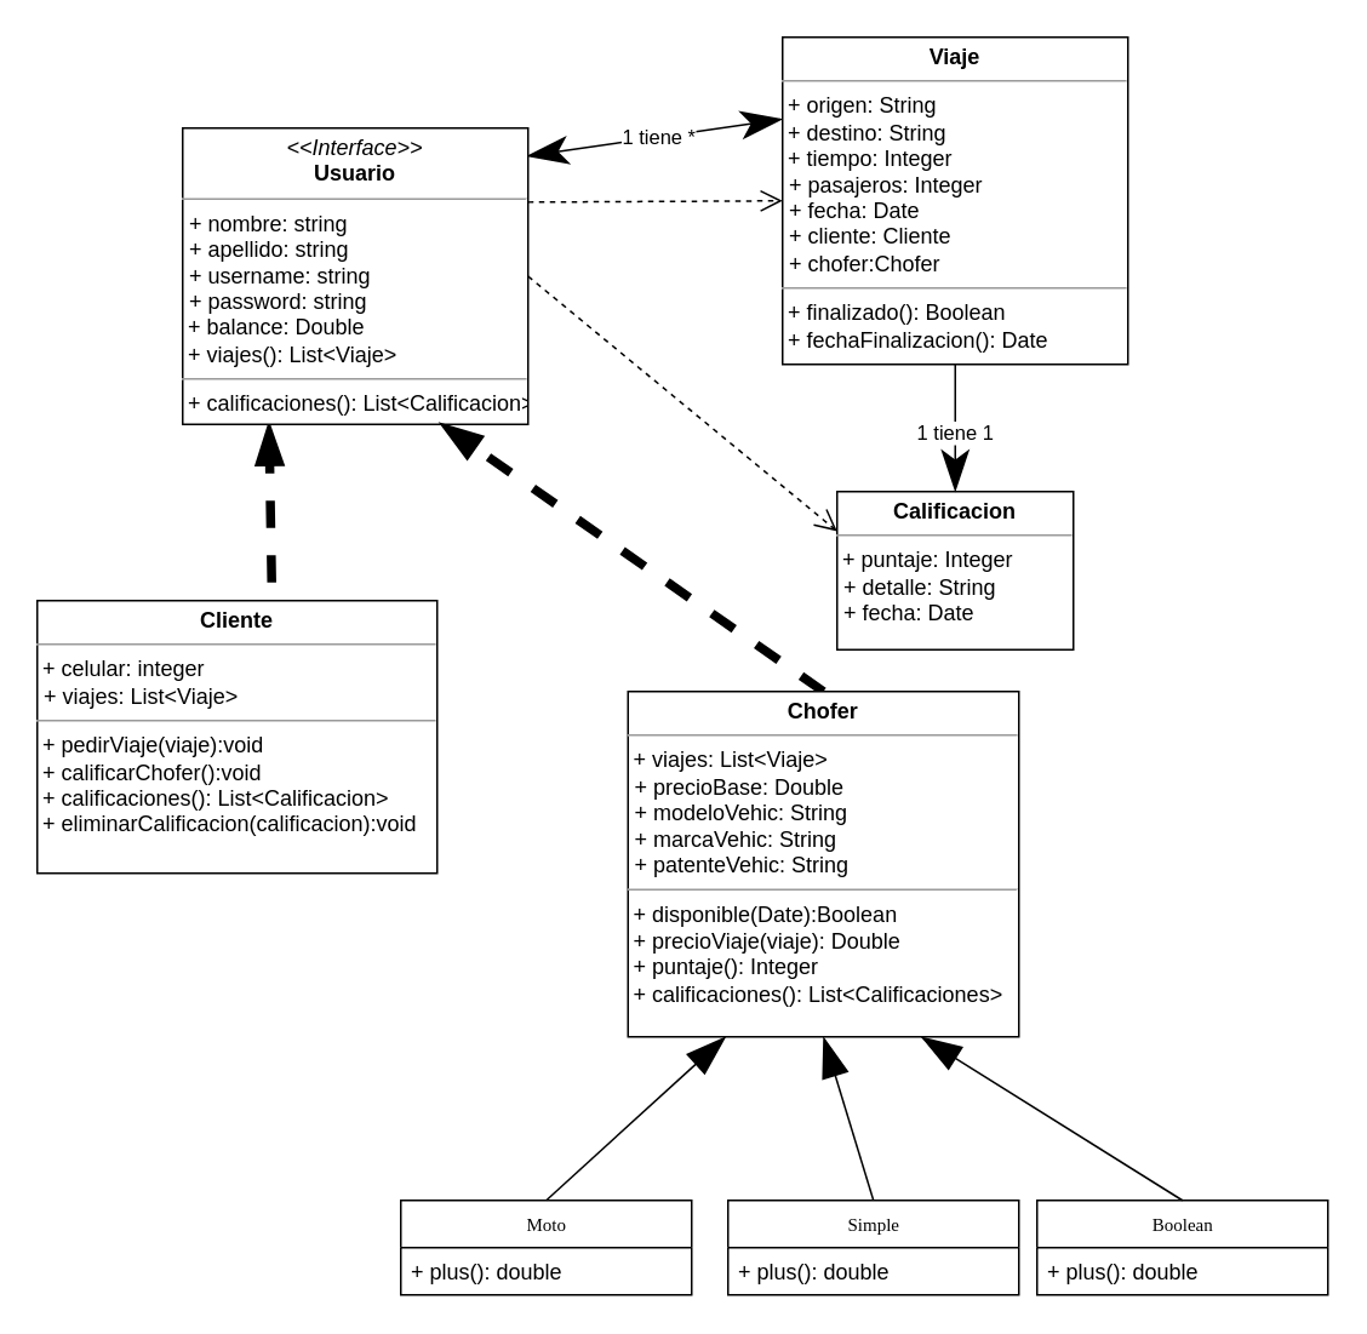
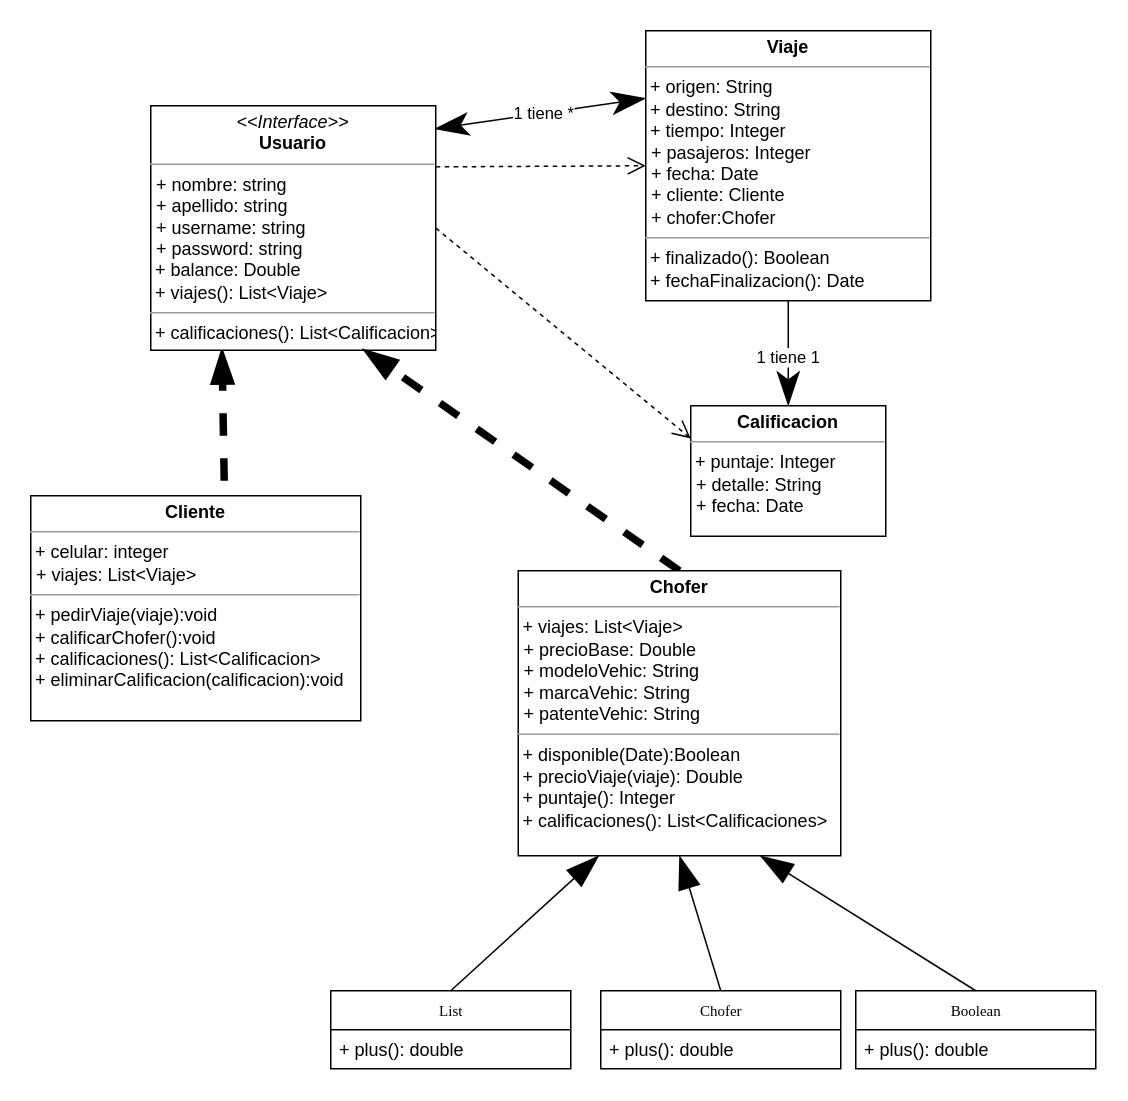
- <mxCell id="7" value="Moto" style="swimlane;html=1;fontStyle=0;childLayout=stackLayout;horizontal=1;startSize=26;fillColor=none;horizontalStack=0;resizeParent=1;resizeLast=0;collapsible=1;marginBottom=0;swimlaneFillColor=#ffffff;rounded=0;shadow=0;comic=0;labelBackgroundColor=none;strokeWidth=1;fontFamily=Verdana;fontSize=10;align=center;" vertex="1" parent="1"><mxGeometry x="220" y="660" width="160" height="52" as="geometry" /></mxCell>
+ <mxCell id="7" value="List" style="swimlane;html=1;fontStyle=0;childLayout=stackLayout;horizontal=1;startSize=26;fillColor=none;horizontalStack=0;resizeParent=1;resizeLast=0;collapsible=1;marginBottom=0;swimlaneFillColor=#ffffff;rounded=0;shadow=0;comic=0;labelBackgroundColor=none;strokeWidth=1;fontFamily=Verdana;fontSize=10;align=center;" vertex="1" parent="1"><mxGeometry x="220" y="660" width="160" height="52" as="geometry" /></mxCell>
- <mxCell id="9" value="Simple" style="swimlane;html=1;fontStyle=0;childLayout=stackLayout;horizontal=1;startSize=26;fillColor=none;horizontalStack=0;resizeParent=1;resizeLast=0;collapsible=1;marginBottom=0;swimlaneFillColor=#ffffff;rounded=0;shadow=0;comic=0;labelBackgroundColor=none;strokeWidth=1;fontFamily=Verdana;fontSize=10;align=center;" vertex="1" parent="1"><mxGeometry x="400" y="660" width="160" height="52" as="geometry" /></mxCell>
+ <mxCell id="9" value="Chofer" style="swimlane;html=1;fontStyle=0;childLayout=stackLayout;horizontal=1;startSize=26;fillColor=none;horizontalStack=0;resizeParent=1;resizeLast=0;collapsible=1;marginBottom=0;swimlaneFillColor=#ffffff;rounded=0;shadow=0;comic=0;labelBackgroundColor=none;strokeWidth=1;fontFamily=Verdana;fontSize=10;align=center;" vertex="1" parent="1"><mxGeometry x="400" y="660" width="160" height="52" as="geometry" /></mxCell>
